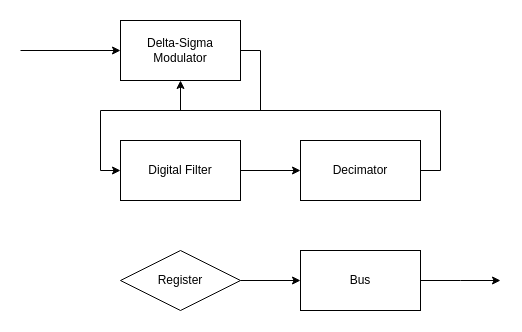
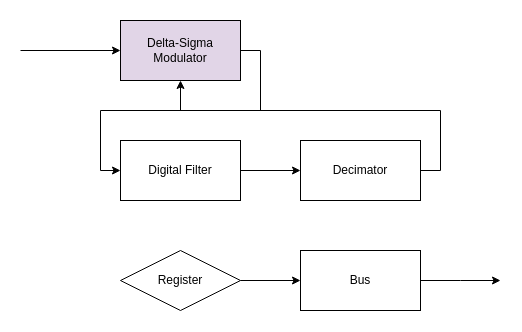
- <mxCell id="3" value="Delta-Sigma Modulator" style="rounded=0;whiteSpace=wrap;html=1;" vertex="1" parent="1"><mxGeometry x="120" y="20" width="120" height="60" as="geometry" /></mxCell>
+ <mxCell id="3" value="Delta-Sigma Modulator" style="rounded=0;whiteSpace=wrap;html=1;fillColor=#e1d5e7;" vertex="1" parent="1"><mxGeometry x="120" y="20" width="120" height="60" as="geometry" /></mxCell>
